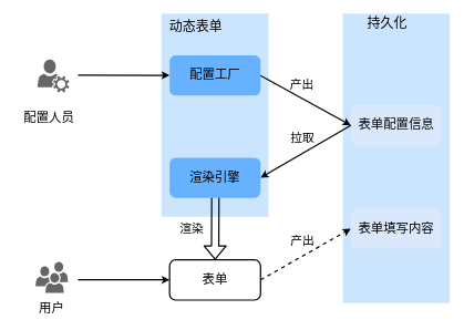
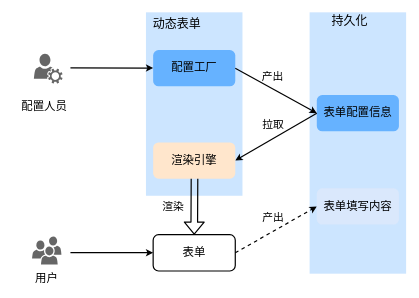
- <mxCell id="9" value="表单配置信息" style="rounded=1;whiteSpace=wrap;html=1;fontFamily=Verdana;fontSize=19;strokeWidth=2;strokeColor=none;fillColor=#dae8fc;" parent="1" vertex="1"><mxGeometry x="528" y="158" width="137" height="60.5" as="geometry" /></mxCell>
+ <mxCell id="9" value="表单配置信息" style="rounded=1;whiteSpace=wrap;html=1;fontFamily=Verdana;fontSize=19;strokeWidth=2;strokeColor=none;fillColor=#66B2FF;" parent="1" vertex="1"><mxGeometry x="528" y="158" width="137" height="60.5" as="geometry" /></mxCell>
- <mxCell id="23" value="渲染引擎" style="rounded=1;whiteSpace=wrap;html=1;fontFamily=Verdana;fontSize=19;strokeWidth=2;strokeColor=none;fillColor=#66B2FF;" parent="1" vertex="1"><mxGeometry x="255" y="237" width="137" height="60.5" as="geometry" /></mxCell>
+ <mxCell id="23" value="渲染引擎" style="rounded=1;whiteSpace=wrap;html=1;fontFamily=Verdana;fontSize=19;strokeWidth=2;strokeColor=none;fillColor=#ffe6cc;" parent="1" vertex="1"><mxGeometry x="255" y="237" width="137" height="60.5" as="geometry" /></mxCell>
